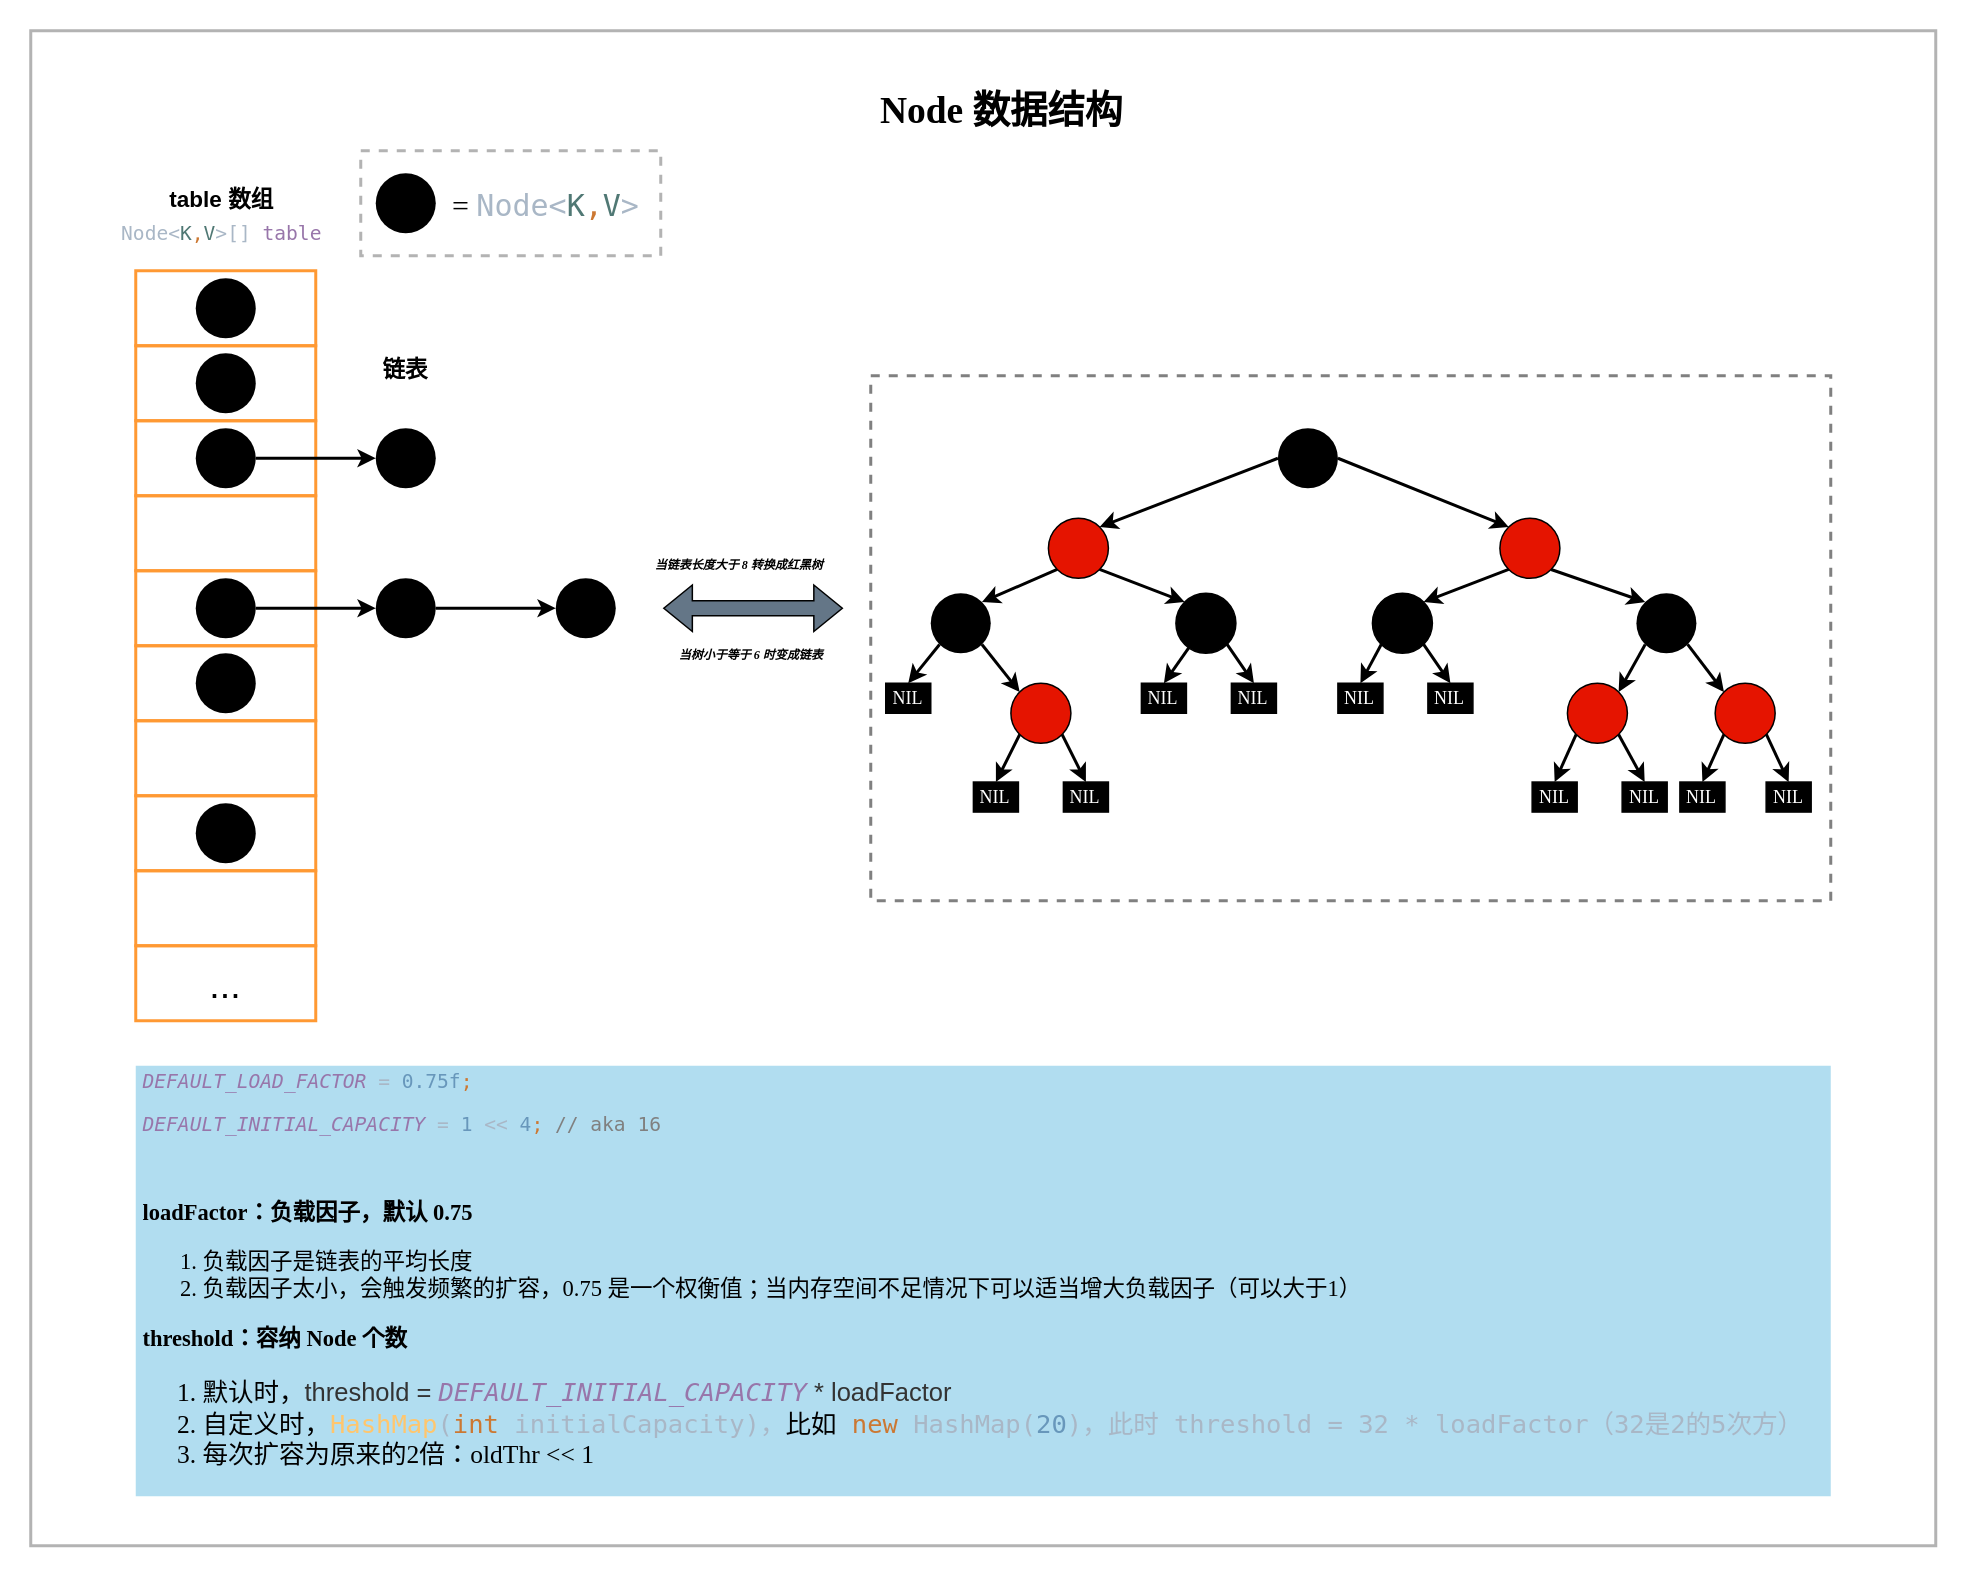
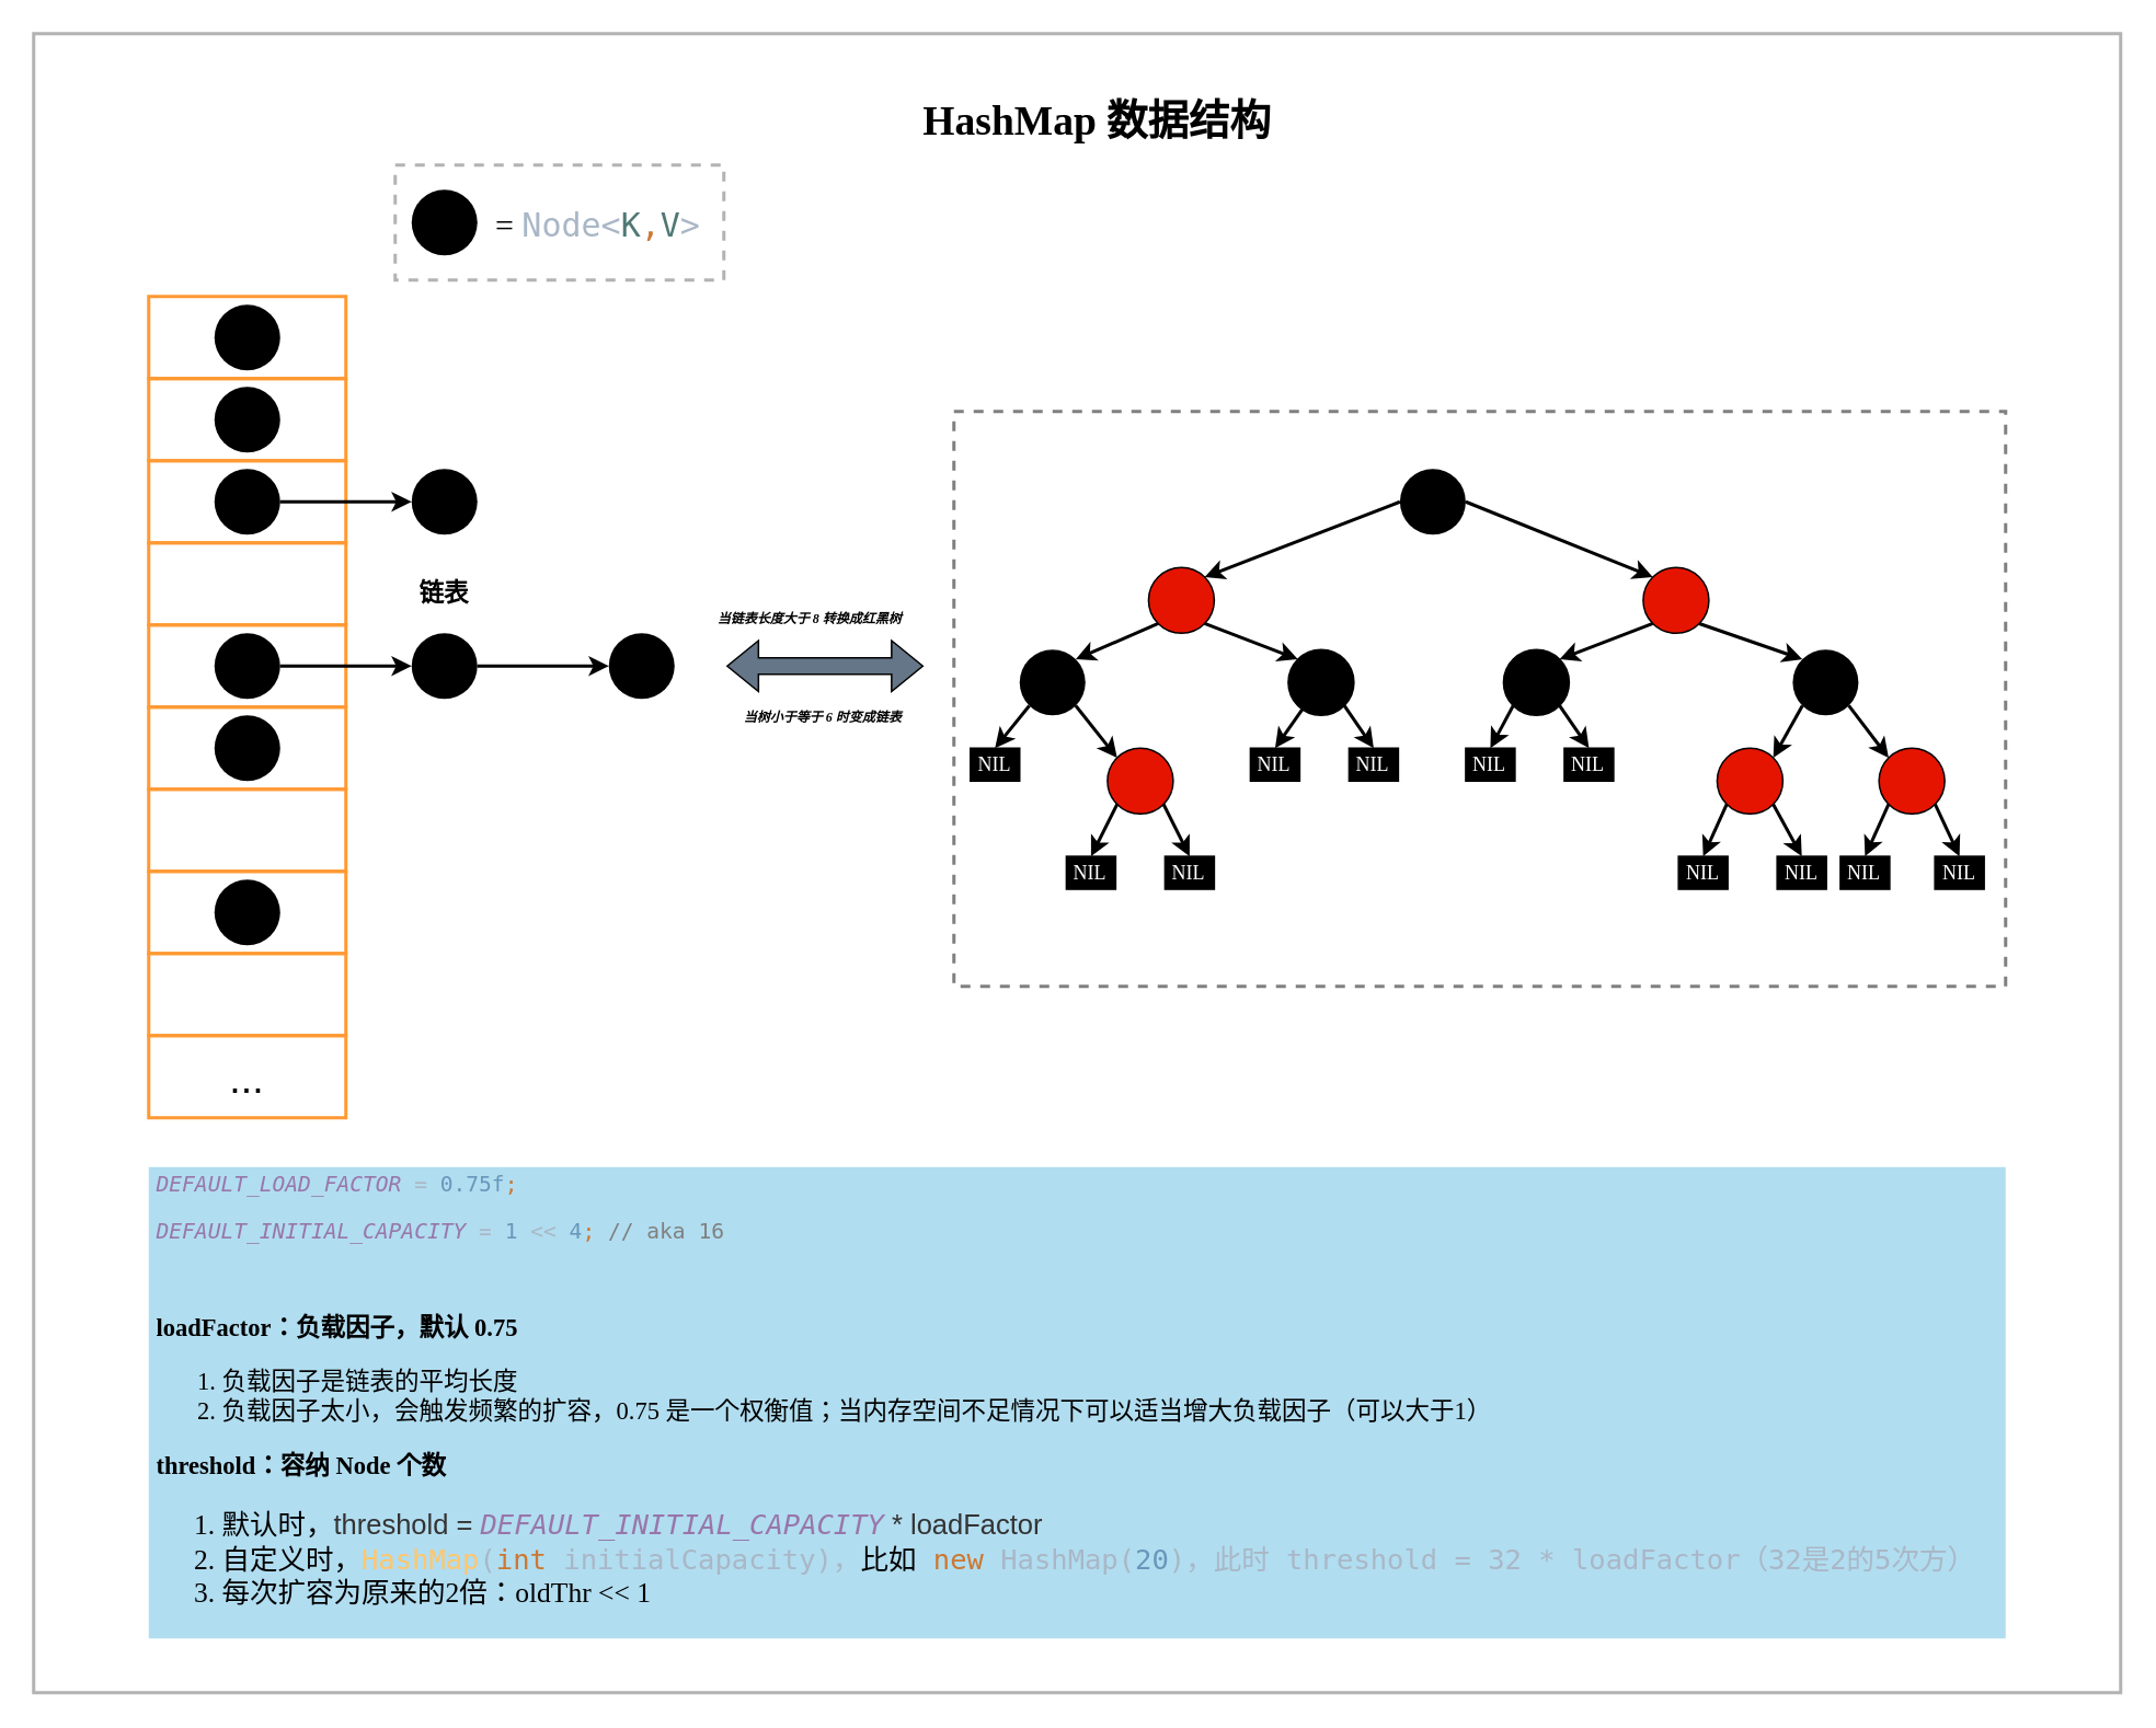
- <mxCell id="82" value="&lt;b&gt;Node 数据结构&lt;/b&gt;" style="rounded=0;whiteSpace=wrap;html=1;labelBackgroundColor=none;strokeColor=none;strokeWidth=2;fontFamily=Verdana;fontSize=25;fontColor=#000000;fillColor=none;" vertex="1" parent="1"><mxGeometry x="545.44" y="50" width="245" height="45" as="geometry" /></mxCell>
+ <mxCell id="82" value="&lt;b&gt;HashMap 数据结构&lt;/b&gt;" style="rounded=0;whiteSpace=wrap;html=1;labelBackgroundColor=none;strokeColor=none;strokeWidth=2;fontFamily=Verdana;fontSize=25;fontColor=#000000;fillColor=none;" vertex="1" parent="1"><mxGeometry x="545.44" y="50" width="245" height="45" as="geometry" /></mxCell>
- <mxCell id="28" value="&lt;span style=&quot;line-height: 2;&quot;&gt;&lt;b&gt;&lt;font style=&quot;font-size: 15px;&quot;&gt;table 数组&lt;/font&gt;&lt;/b&gt;&lt;br&gt;&lt;/span&gt;&lt;span style=&quot;color: rgb(169, 183, 198); font-family: &amp;quot;JetBrains Mono&amp;quot;, monospace; font-size: 9.8pt;&quot;&gt;Node&amp;lt;&lt;/span&gt;&lt;span style=&quot;font-family: &amp;quot;JetBrains Mono&amp;quot;, monospace; font-size: 9.8pt; color: rgb(80, 120, 116);&quot;&gt;K&lt;/span&gt;&lt;span style=&quot;font-family: &amp;quot;JetBrains Mono&amp;quot;, monospace; font-size: 9.8pt; color: rgb(204, 120, 50);&quot;&gt;,&lt;/span&gt;&lt;span style=&quot;font-family: &amp;quot;JetBrains Mono&amp;quot;, monospace; font-size: 9.8pt; color: rgb(80, 120, 116);&quot;&gt;V&lt;/span&gt;&lt;span style=&quot;color: rgb(169, 183, 198); font-family: &amp;quot;JetBrains Mono&amp;quot;, monospace; font-size: 9.8pt;&quot;&gt;&amp;gt;[] &lt;/span&gt;&lt;span style=&quot;font-family: &amp;quot;JetBrains Mono&amp;quot;, monospace; font-size: 9.8pt; color: rgb(152, 118, 170);&quot;&gt;table&lt;/span&gt;" style="rounded=0;whiteSpace=wrap;html=1;labelBackgroundColor=none;strokeColor=none;strokeWidth=2;fontSize=12;fontColor=#000000;fillColor=none;" vertex="1" parent="1"><mxGeometry x="75" y="110" width="145" height="60" as="geometry" /></mxCell>
- <mxCell id="35" value="&lt;span style=&quot;font-size: 15px;&quot;&gt;&lt;b&gt;链表&lt;/b&gt;&lt;/span&gt;" style="rounded=0;whiteSpace=wrap;html=1;labelBackgroundColor=none;strokeColor=none;strokeWidth=2;fontSize=12;fontColor=#000000;fillColor=none;" vertex="1" parent="1"><mxGeometry x="225" y="225" width="90" height="40" as="geometry" /></mxCell>
+ <mxCell id="35" value="&lt;span style=&quot;font-size: 15px;&quot;&gt;&lt;b&gt;链表&lt;/b&gt;&lt;/span&gt;" style="rounded=0;whiteSpace=wrap;html=1;labelBackgroundColor=none;strokeColor=none;strokeWidth=2;fontSize=12;fontColor=#000000;fillColor=none;" vertex="1" parent="1"><mxGeometry x="225" y="340" width="90" height="40" as="geometry" /></mxCell>
